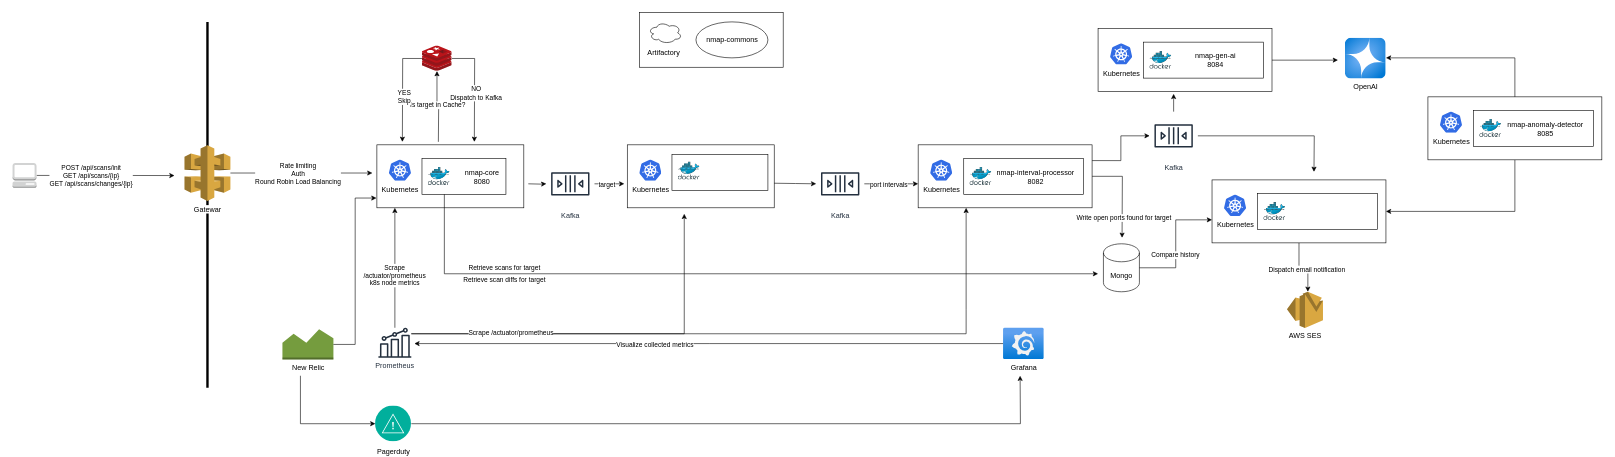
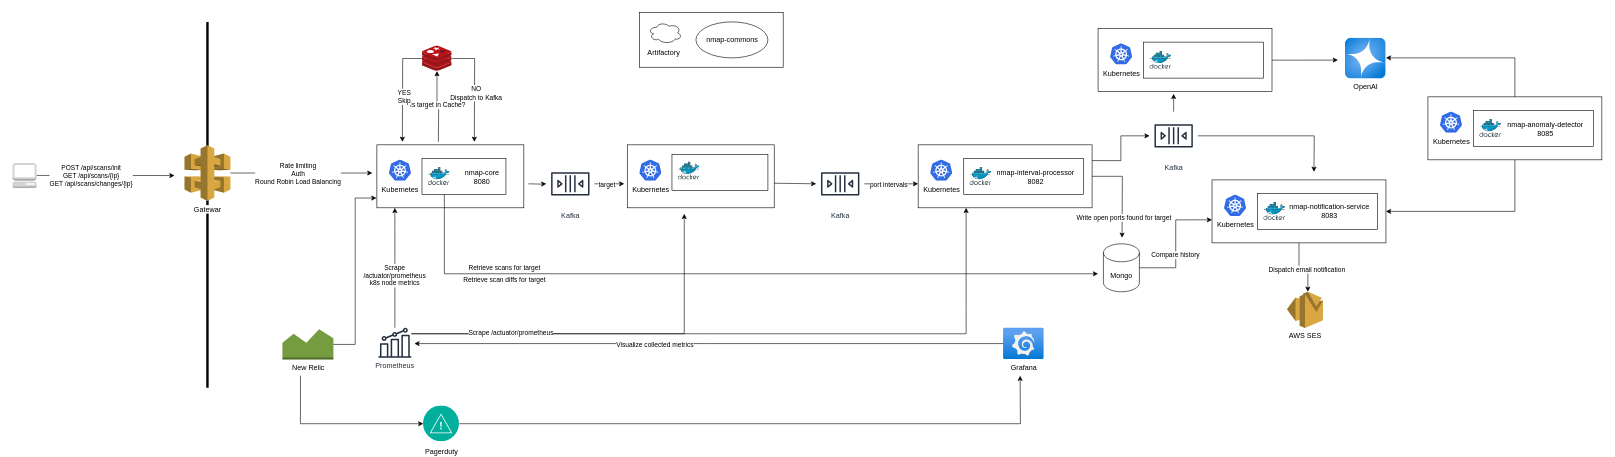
- <mxCell id="71" value="nmap-gen-ai&lt;br&gt;8084" style="text;html=1;align=center;verticalAlign=middle;whiteSpace=wrap;rounded=0;" vertex="1" parent="1"><mxGeometry x="1956" y="84.75" width="140" height="30" as="geometry" /></mxCell>
+ <mxCell id="65" value="nmap-notification-service&lt;br&gt;8083" style="text;html=1;align=center;verticalAlign=middle;whiteSpace=wrap;rounded=0;" vertex="1" parent="1"><mxGeometry x="2146" y="336.98" width="140" height="30" as="geometry" /></mxCell>
- <mxCell id="52" value="&lt;font color=&quot;#000000&quot;&gt;Pagerduty&lt;/font&gt;" style="image;aspect=fixed;perimeter=ellipsePerimeter;html=1;align=center;shadow=0;dashed=0;fontColor=#4277BB;labelBackgroundColor=default;fontSize=12;spacingTop=3;image=img/lib/ibm/management/alert_notification.svg;" vertex="1" parent="1"><mxGeometry x="624.93" y="676" width="60" height="60" as="geometry" /></mxCell>
+ <mxCell id="52" value="&lt;font color=&quot;#000000&quot;&gt;Pagerduty&lt;/font&gt;" style="image;aspect=fixed;perimeter=ellipsePerimeter;html=1;align=center;shadow=0;dashed=0;fontColor=#4277BB;labelBackgroundColor=default;fontSize=12;spacingTop=3;image=img/lib/ibm/management/alert_notification.svg;" vertex="1" parent="1"><mxGeometry x="704.93" y="676" width="60" height="60" as="geometry" /></mxCell>
